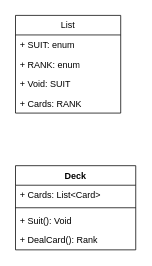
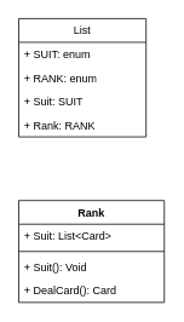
- <mxCell id="5" value="+ Void: SUIT" style="text;strokeColor=none;fillColor=none;align=left;verticalAlign=top;spacingLeft=4;spacingRight=4;overflow=hidden;rotatable=0;points=[[0,0.5],[1,0.5]];portConstraint=eastwest;whiteSpace=wrap;html=1;" vertex="1" parent="2"><mxGeometry y="78" width="140" height="26" as="geometry" /></mxCell>
+ <mxCell id="5" value="+ Suit: SUIT" style="text;strokeColor=none;fillColor=none;align=left;verticalAlign=top;spacingLeft=4;spacingRight=4;overflow=hidden;rotatable=0;points=[[0,0.5],[1,0.5]];portConstraint=eastwest;whiteSpace=wrap;html=1;" vertex="1" parent="2"><mxGeometry y="78" width="140" height="26" as="geometry" /></mxCell>
- <mxCell id="6" value="+ Cards: RANK" style="text;strokeColor=none;fillColor=none;align=left;verticalAlign=top;spacingLeft=4;spacingRight=4;overflow=hidden;rotatable=0;points=[[0,0.5],[1,0.5]];portConstraint=eastwest;whiteSpace=wrap;html=1;" vertex="1" parent="2"><mxGeometry y="104" width="140" height="26" as="geometry" /></mxCell>
+ <mxCell id="6" value="+ Rank: RANK" style="text;strokeColor=none;fillColor=none;align=left;verticalAlign=top;spacingLeft=4;spacingRight=4;overflow=hidden;rotatable=0;points=[[0,0.5],[1,0.5]];portConstraint=eastwest;whiteSpace=wrap;html=1;" vertex="1" parent="2"><mxGeometry y="104" width="140" height="26" as="geometry" /></mxCell>
- <mxCell id="7" value="Deck" style="swimlane;fontStyle=1;align=center;verticalAlign=top;childLayout=stackLayout;horizontal=1;startSize=26;horizontalStack=0;resizeParent=1;resizeParentMax=0;resizeLast=0;collapsible=1;marginBottom=0;whiteSpace=wrap;html=1;" vertex="1" parent="1"><mxGeometry x="20" y="220" width="160" height="112" as="geometry" /></mxCell>
+ <mxCell id="7" value="Rank" style="swimlane;fontStyle=1;align=center;verticalAlign=top;childLayout=stackLayout;horizontal=1;startSize=26;horizontalStack=0;resizeParent=1;resizeParentMax=0;resizeLast=0;collapsible=1;marginBottom=0;whiteSpace=wrap;html=1;" vertex="1" parent="1"><mxGeometry x="20" y="220" width="160" height="112" as="geometry" /></mxCell>
- <mxCell id="8" value="+ Cards: List&amp;lt;Card&amp;gt;" style="text;strokeColor=none;fillColor=none;align=left;verticalAlign=top;spacingLeft=4;spacingRight=4;overflow=hidden;rotatable=0;points=[[0,0.5],[1,0.5]];portConstraint=eastwest;whiteSpace=wrap;html=1;" vertex="1" parent="7"><mxGeometry y="26" width="160" height="26" as="geometry" /></mxCell>
+ <mxCell id="8" value="+ Suit: List&amp;lt;Card&amp;gt;" style="text;strokeColor=none;fillColor=none;align=left;verticalAlign=top;spacingLeft=4;spacingRight=4;overflow=hidden;rotatable=0;points=[[0,0.5],[1,0.5]];portConstraint=eastwest;whiteSpace=wrap;html=1;" vertex="1" parent="7"><mxGeometry y="26" width="160" height="26" as="geometry" /></mxCell>
- <mxCell id="11" value="+ DealCard(): Rank" style="text;strokeColor=none;fillColor=none;align=left;verticalAlign=top;spacingLeft=4;spacingRight=4;overflow=hidden;rotatable=0;points=[[0,0.5],[1,0.5]];portConstraint=eastwest;whiteSpace=wrap;html=1;" vertex="1" parent="7"><mxGeometry y="86" width="160" height="26" as="geometry" /></mxCell>
+ <mxCell id="11" value="+ DealCard(): Card" style="text;strokeColor=none;fillColor=none;align=left;verticalAlign=top;spacingLeft=4;spacingRight=4;overflow=hidden;rotatable=0;points=[[0,0.5],[1,0.5]];portConstraint=eastwest;whiteSpace=wrap;html=1;" vertex="1" parent="7"><mxGeometry y="86" width="160" height="26" as="geometry" /></mxCell>
